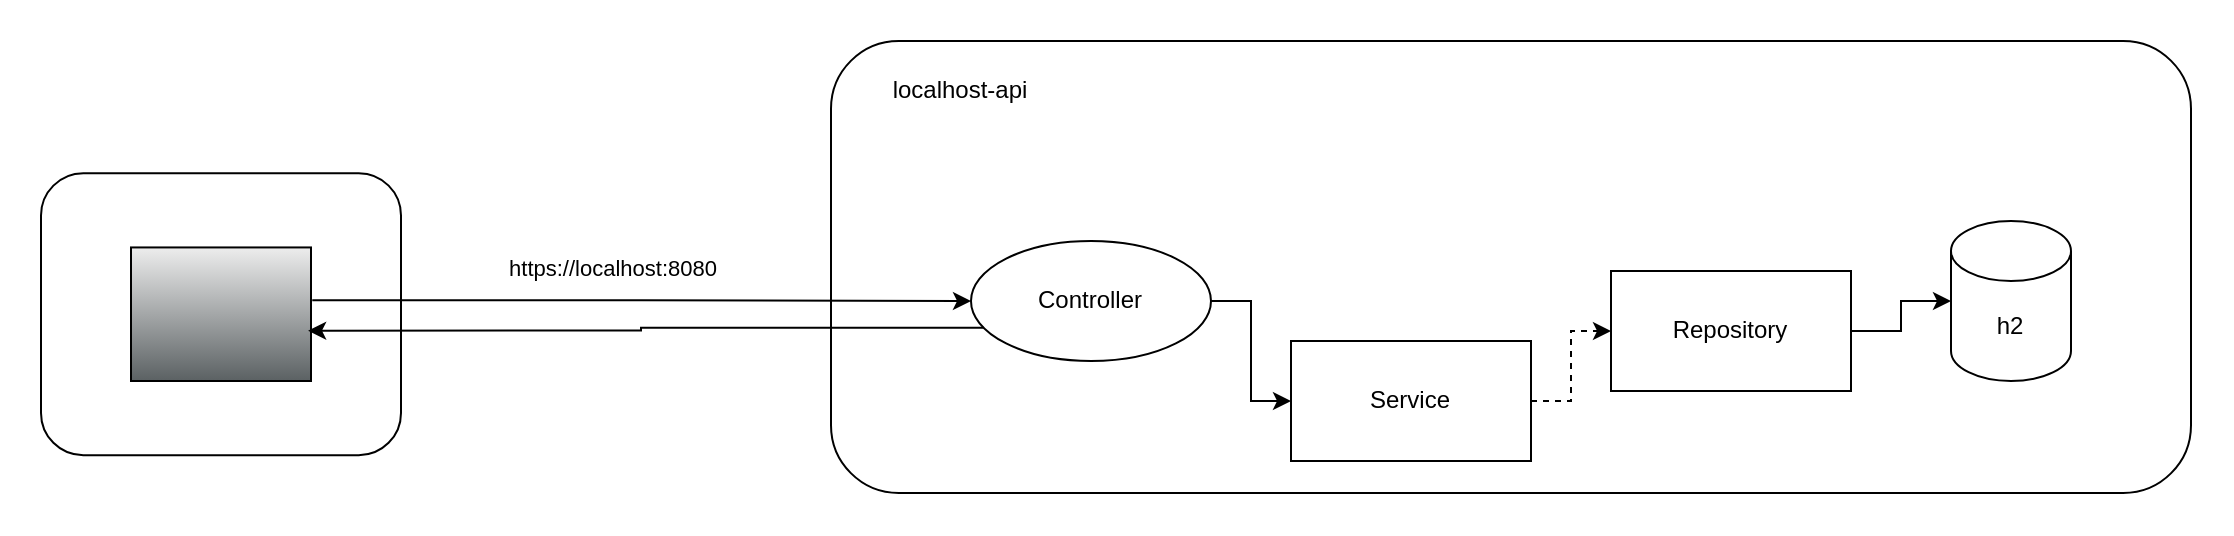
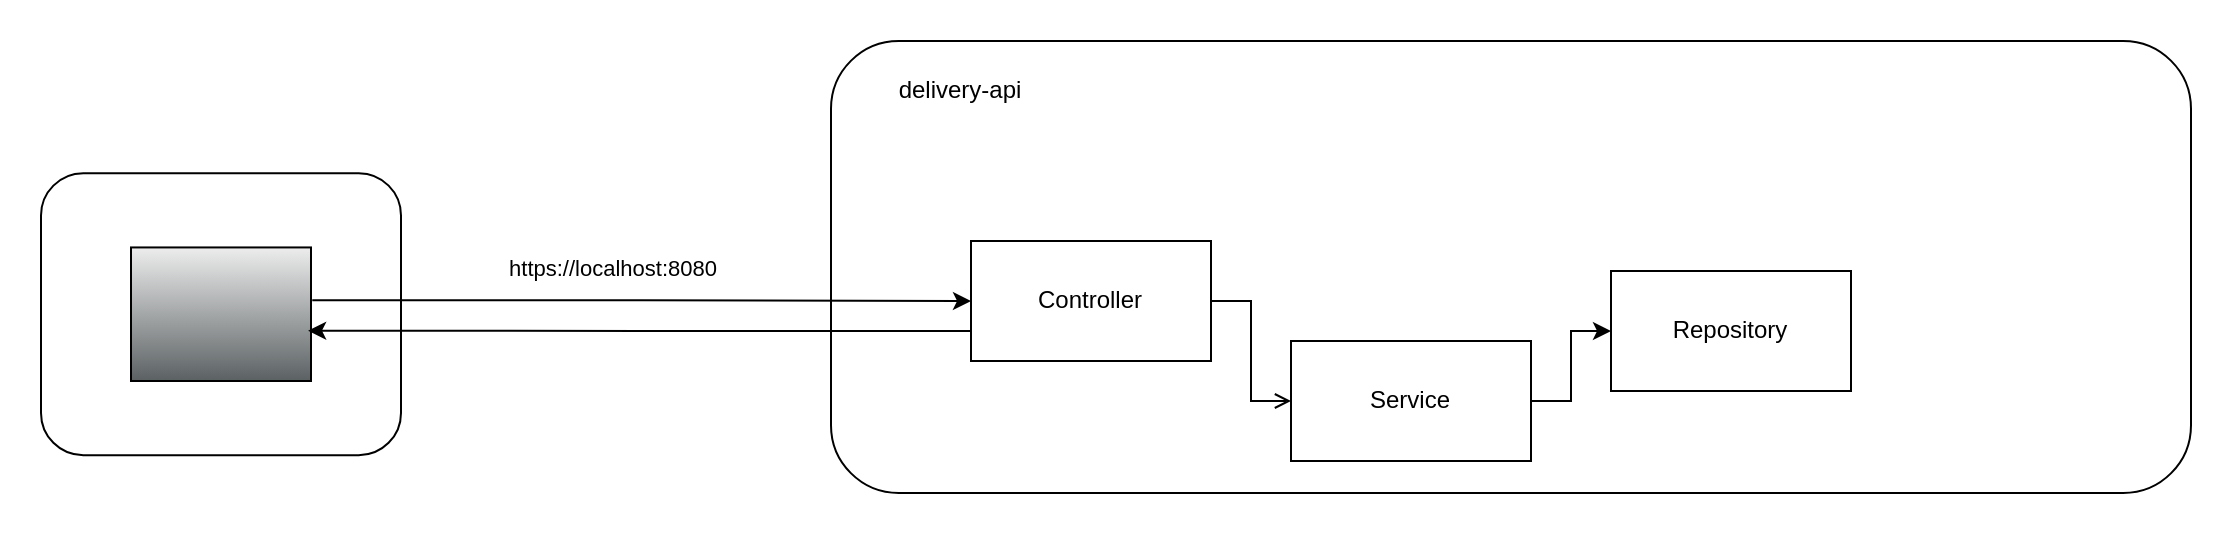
- <mxCell id="10" value="localhost-api" style="text;html=1;align=center;verticalAlign=middle;whiteSpace=wrap;rounded=0;" parent="1" vertex="1"><mxGeometry x="425" y="30" width="110" height="30" as="geometry" /></mxCell>
+ <mxCell id="10" value="delivery-api" style="text;html=1;align=center;verticalAlign=middle;whiteSpace=wrap;rounded=0;" parent="1" vertex="1"><mxGeometry x="425" y="30" width="110" height="30" as="geometry" /></mxCell>
- <mxCell id="4" value="Controller" style="ellipse;whiteSpace=wrap;html=1;" parent="1" vertex="1"><mxGeometry x="485" y="120" width="120" height="60" as="geometry" /></mxCell>
+ <mxCell id="4" value="Controller" style="rounded=0;whiteSpace=wrap;html=1;" parent="1" vertex="1"><mxGeometry x="485" y="120" width="120" height="60" as="geometry" /></mxCell>
- <mxCell id="9" value="h2" style="shape=cylinder3;whiteSpace=wrap;html=1;boundedLbl=1;backgroundOutline=1;size=15;" parent="1" vertex="1"><mxGeometry x="975" y="110" width="60" height="80" as="geometry" /></mxCell>
- <mxCell id="7" style="edgeStyle=orthogonalEdgeStyle;rounded=0;orthogonalLoop=1;jettySize=auto;html=1;exitX=1;exitY=0.5;exitDx=0;exitDy=0;" parent="1" source="8" target="9" edge="1"><mxGeometry relative="1" as="geometry" /></mxCell>
- <mxCell id="5" style="edgeStyle=orthogonalEdgeStyle;rounded=0;orthogonalLoop=1;jettySize=auto;html=1;entryX=0;entryY=0.5;entryDx=0;entryDy=0;dashed=1;" parent="1" source="6" target="8" edge="1"><mxGeometry relative="1" as="geometry" /></mxCell>
+ <mxCell id="5" style="edgeStyle=orthogonalEdgeStyle;rounded=0;orthogonalLoop=1;jettySize=auto;html=1;entryX=0;entryY=0.5;entryDx=0;entryDy=0;" parent="1" source="6" target="8" edge="1"><mxGeometry relative="1" as="geometry" /></mxCell>
- <mxCell id="3" style="edgeStyle=orthogonalEdgeStyle;rounded=0;orthogonalLoop=1;jettySize=auto;html=1;entryX=0;entryY=0.5;entryDx=0;entryDy=0;" parent="1" source="4" target="6" edge="1"><mxGeometry relative="1" as="geometry" /></mxCell>
+ <mxCell id="3" style="edgeStyle=orthogonalEdgeStyle;rounded=0;orthogonalLoop=1;jettySize=auto;html=1;entryX=0;entryY=0.5;entryDx=0;entryDy=0;endArrow=open;" parent="1" source="4" target="6" edge="1"><mxGeometry relative="1" as="geometry" /></mxCell>
